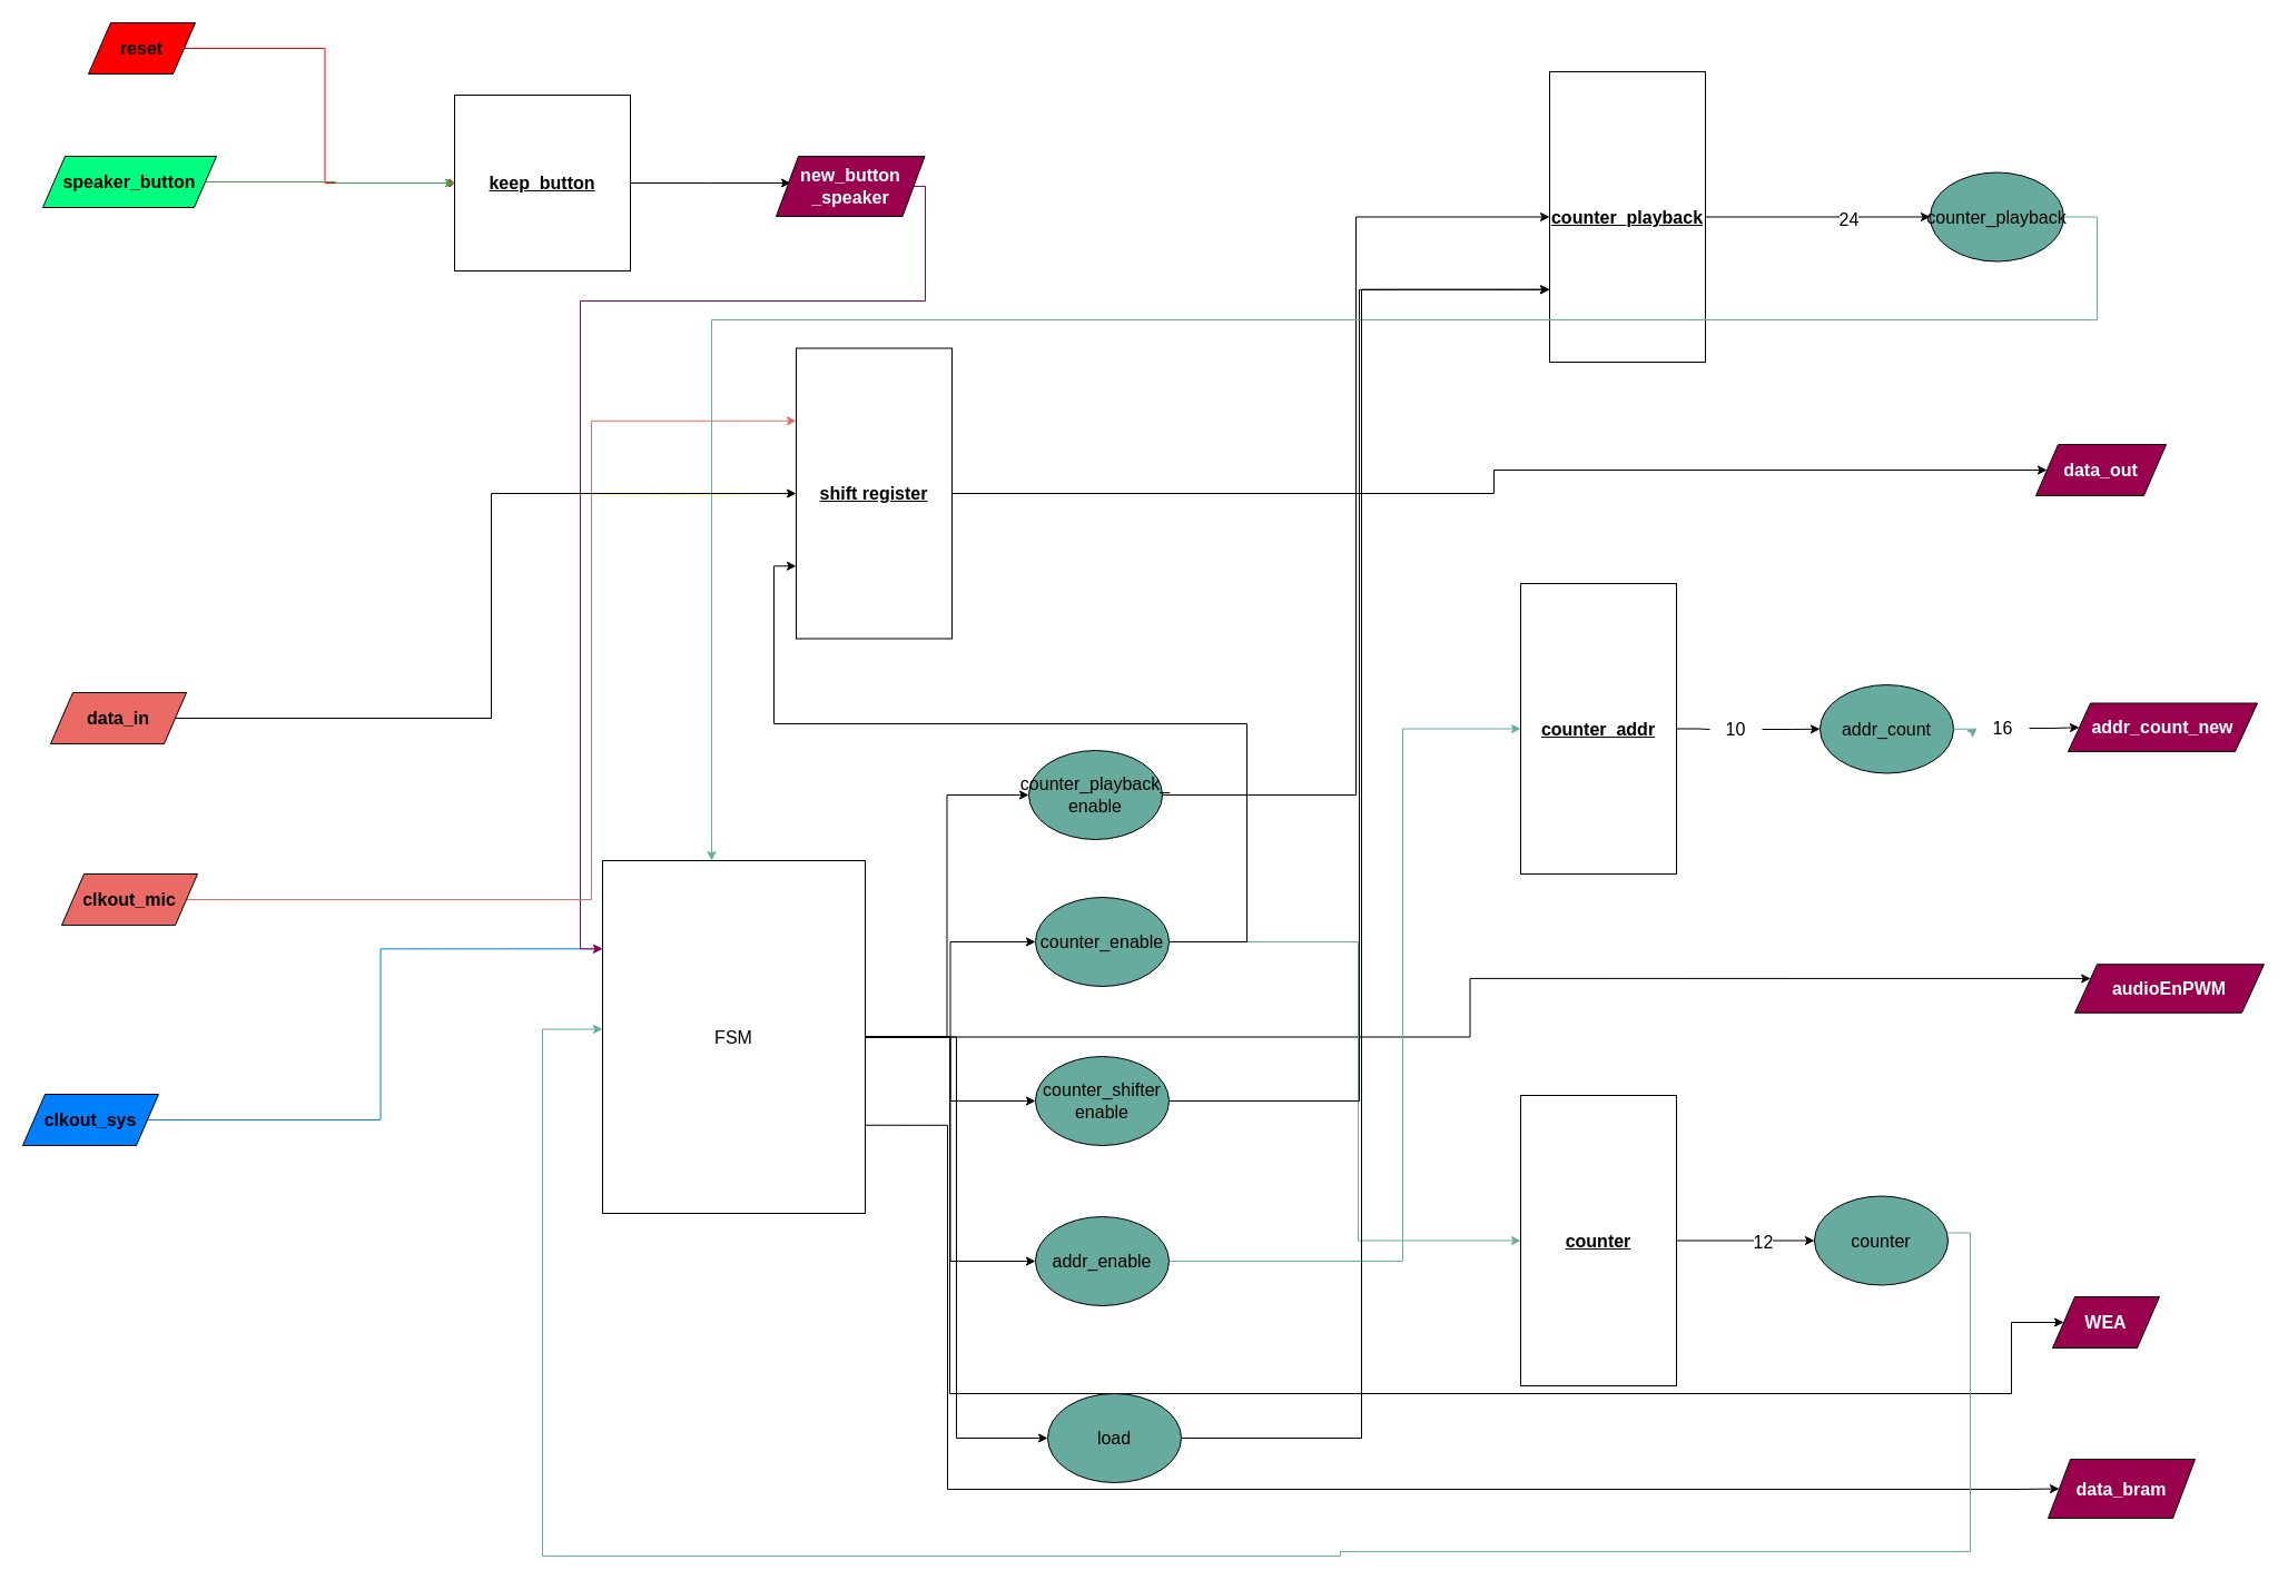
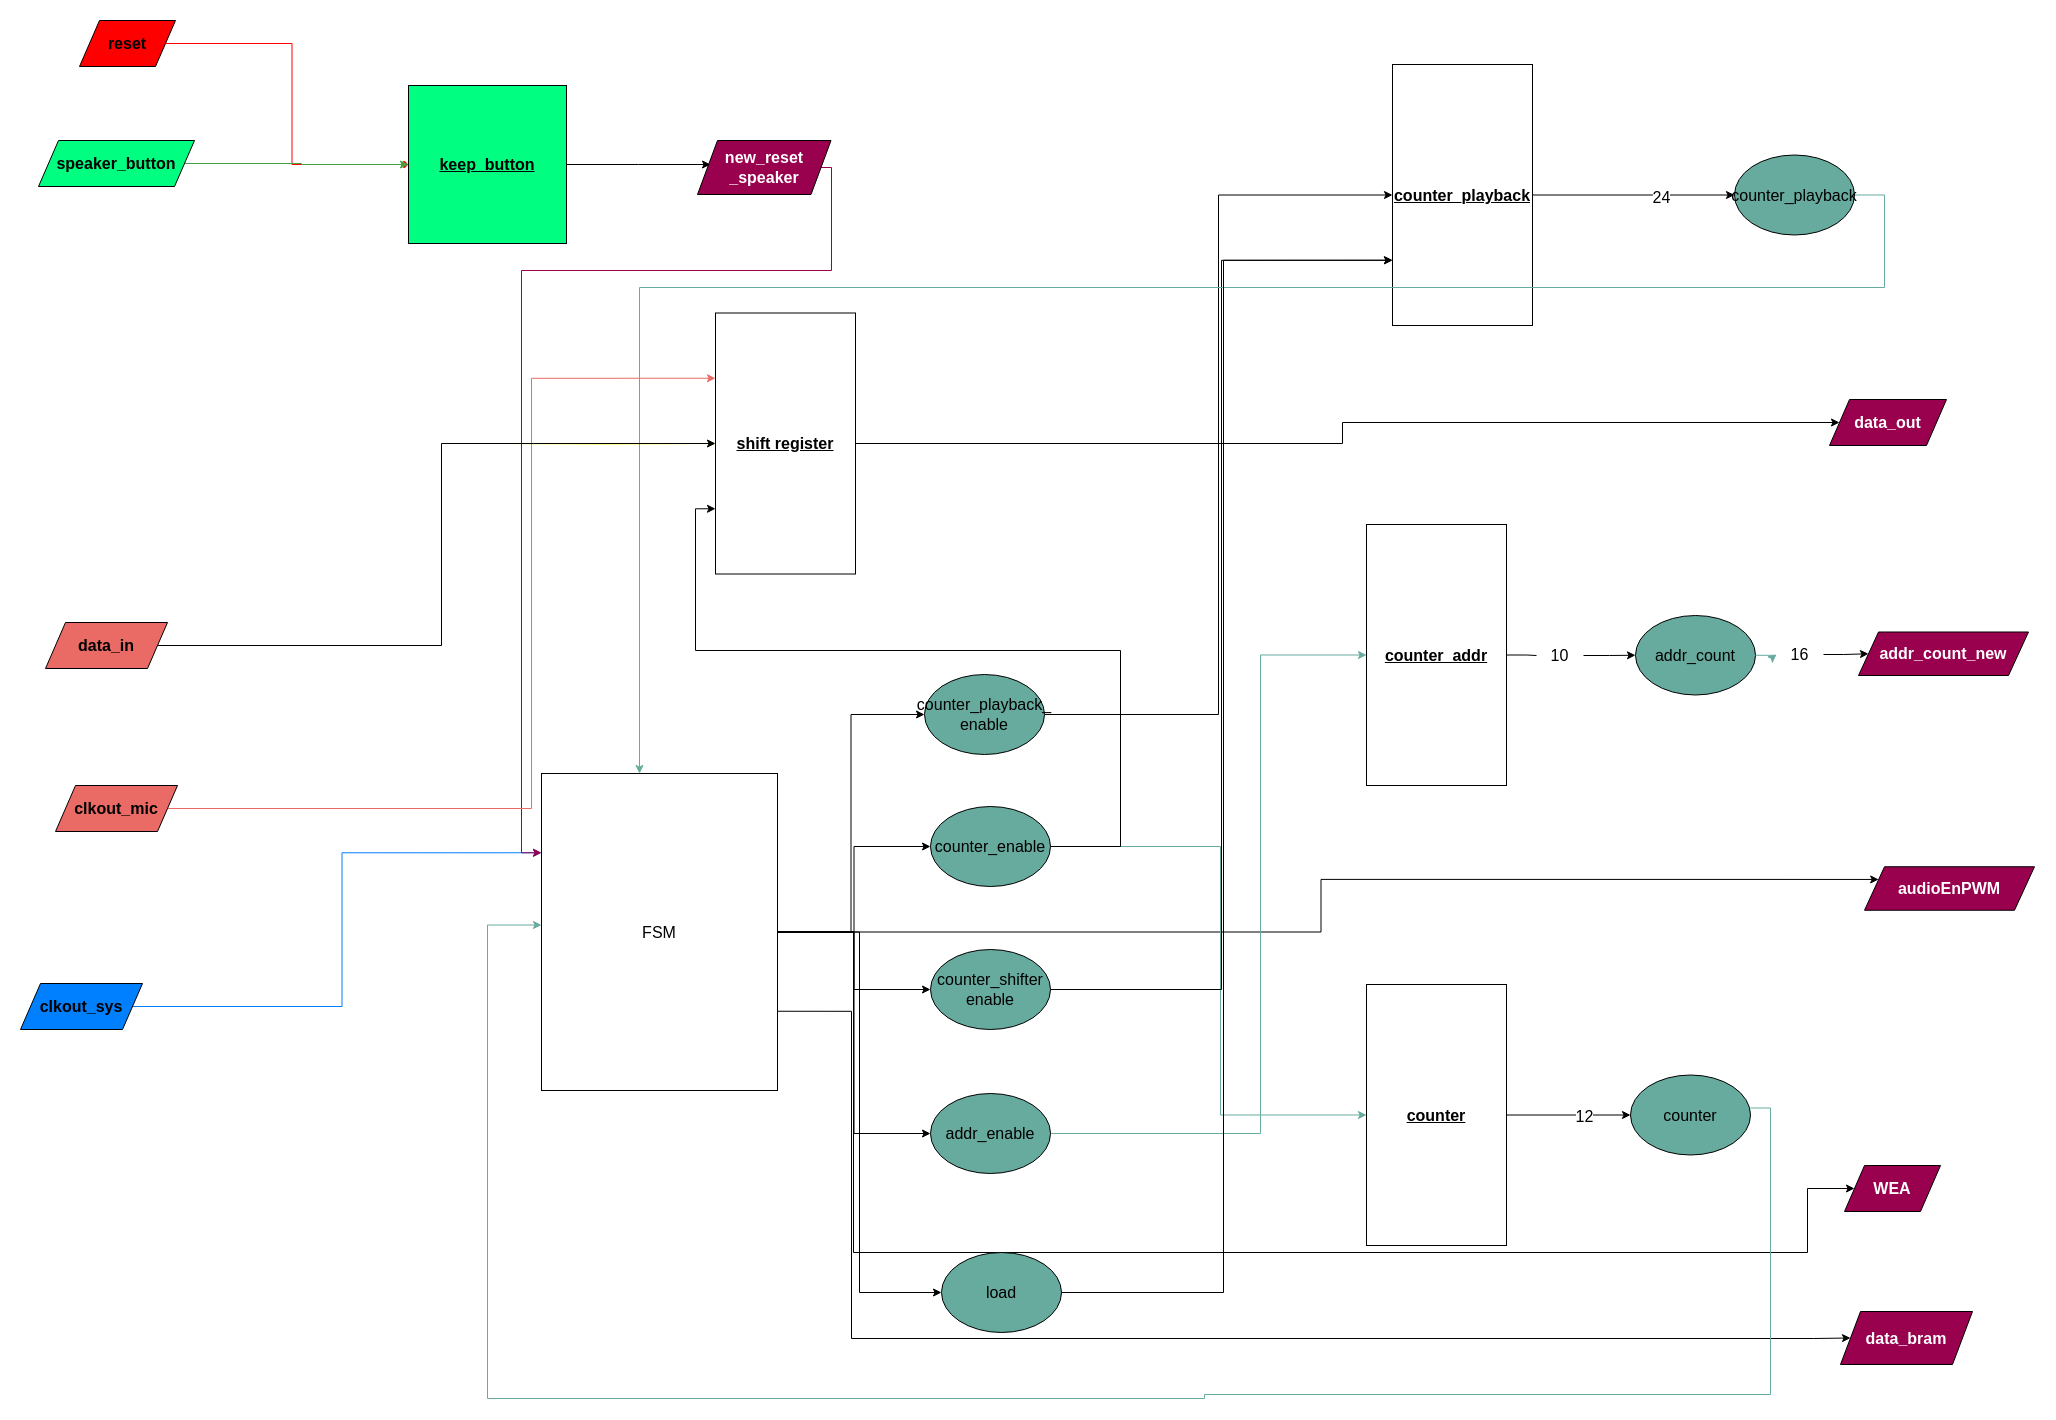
- <mxCell id="12" value="&lt;b&gt;&lt;u&gt;keep_button&lt;/u&gt;&lt;/b&gt;" style="whiteSpace=wrap;html=1;aspect=fixed;fontSize=16;" vertex="1" parent="1"><mxGeometry x="408" y="85" width="158" height="158" as="geometry" /></mxCell>
+ <mxCell id="12" value="&lt;b&gt;&lt;u&gt;keep_button&lt;/u&gt;&lt;/b&gt;" style="whiteSpace=wrap;html=1;aspect=fixed;fontSize=16;fillColor=#00ff80;" vertex="1" parent="1"><mxGeometry x="408" y="85" width="158" height="158" as="geometry" /></mxCell>
- <mxCell id="55" value="&lt;b&gt;&lt;font color=&quot;#ffffff&quot;&gt;new_button&lt;br&gt;_speaker&lt;br&gt;&lt;/font&gt;&lt;/b&gt;" style="shape=parallelogram;perimeter=parallelogramPerimeter;whiteSpace=wrap;html=1;fixedSize=1;fontSize=16;fillColor=#99004D;" vertex="1" parent="1"><mxGeometry x="697" y="140" width="133.5" height="54" as="geometry" /></mxCell>
+ <mxCell id="55" value="&lt;b&gt;&lt;font color=&quot;#ffffff&quot;&gt;new_reset&lt;br&gt;_speaker&lt;br&gt;&lt;/font&gt;&lt;/b&gt;" style="shape=parallelogram;perimeter=parallelogramPerimeter;whiteSpace=wrap;html=1;fixedSize=1;fontSize=16;fillColor=#99004D;" vertex="1" parent="1"><mxGeometry x="697" y="140" width="133.5" height="54" as="geometry" /></mxCell>
